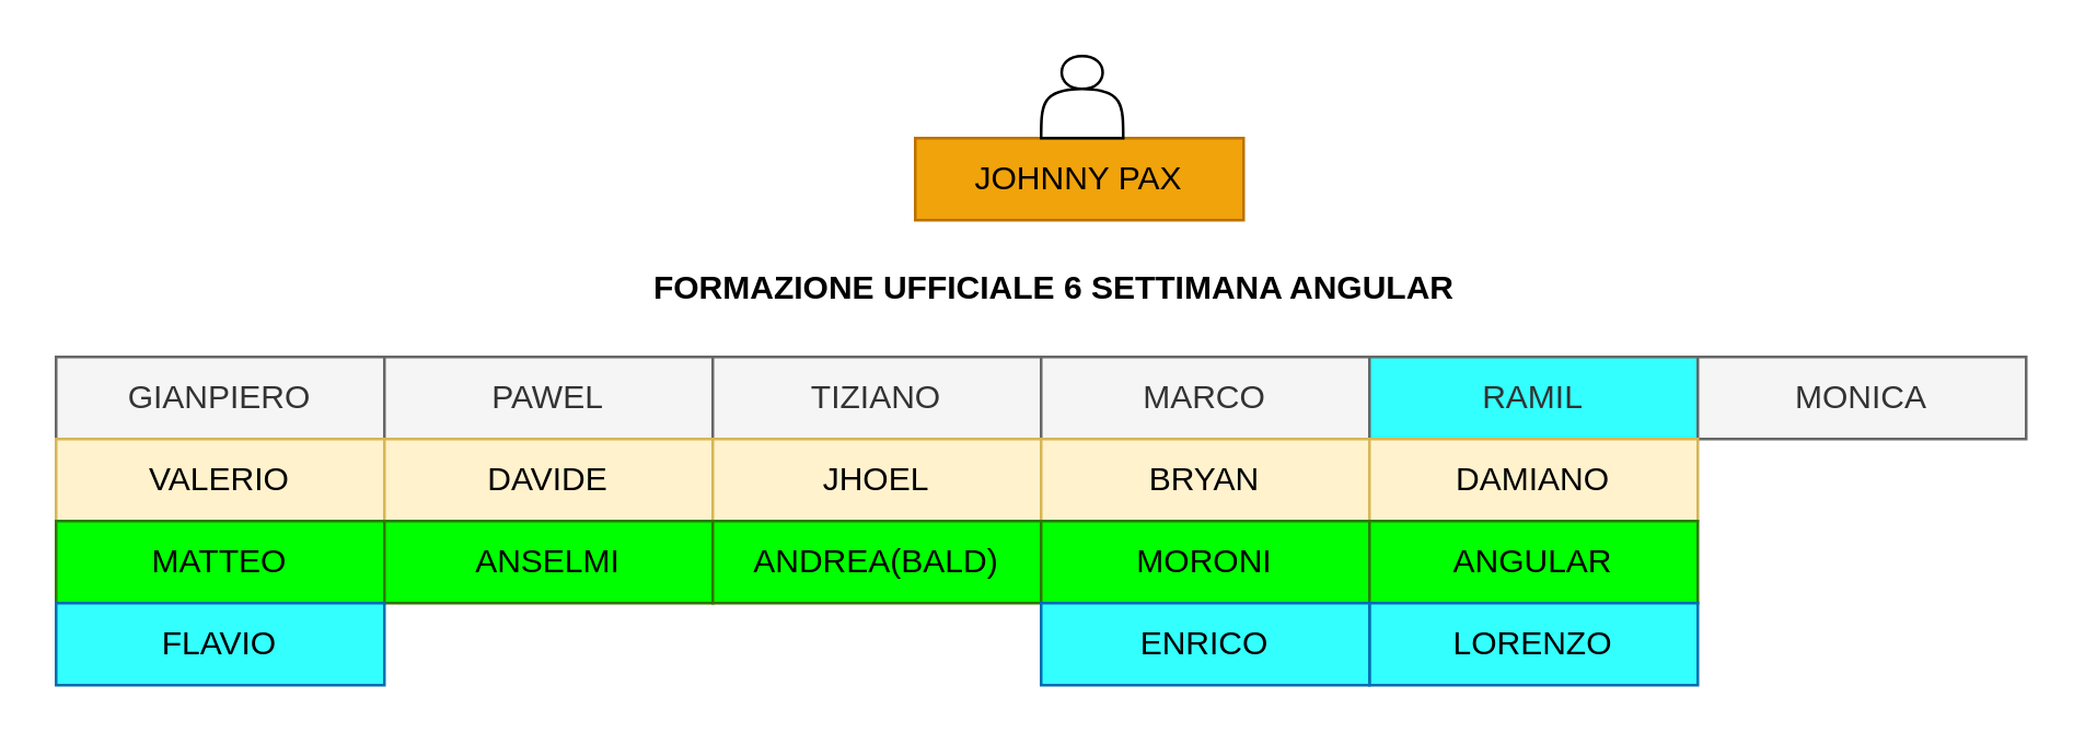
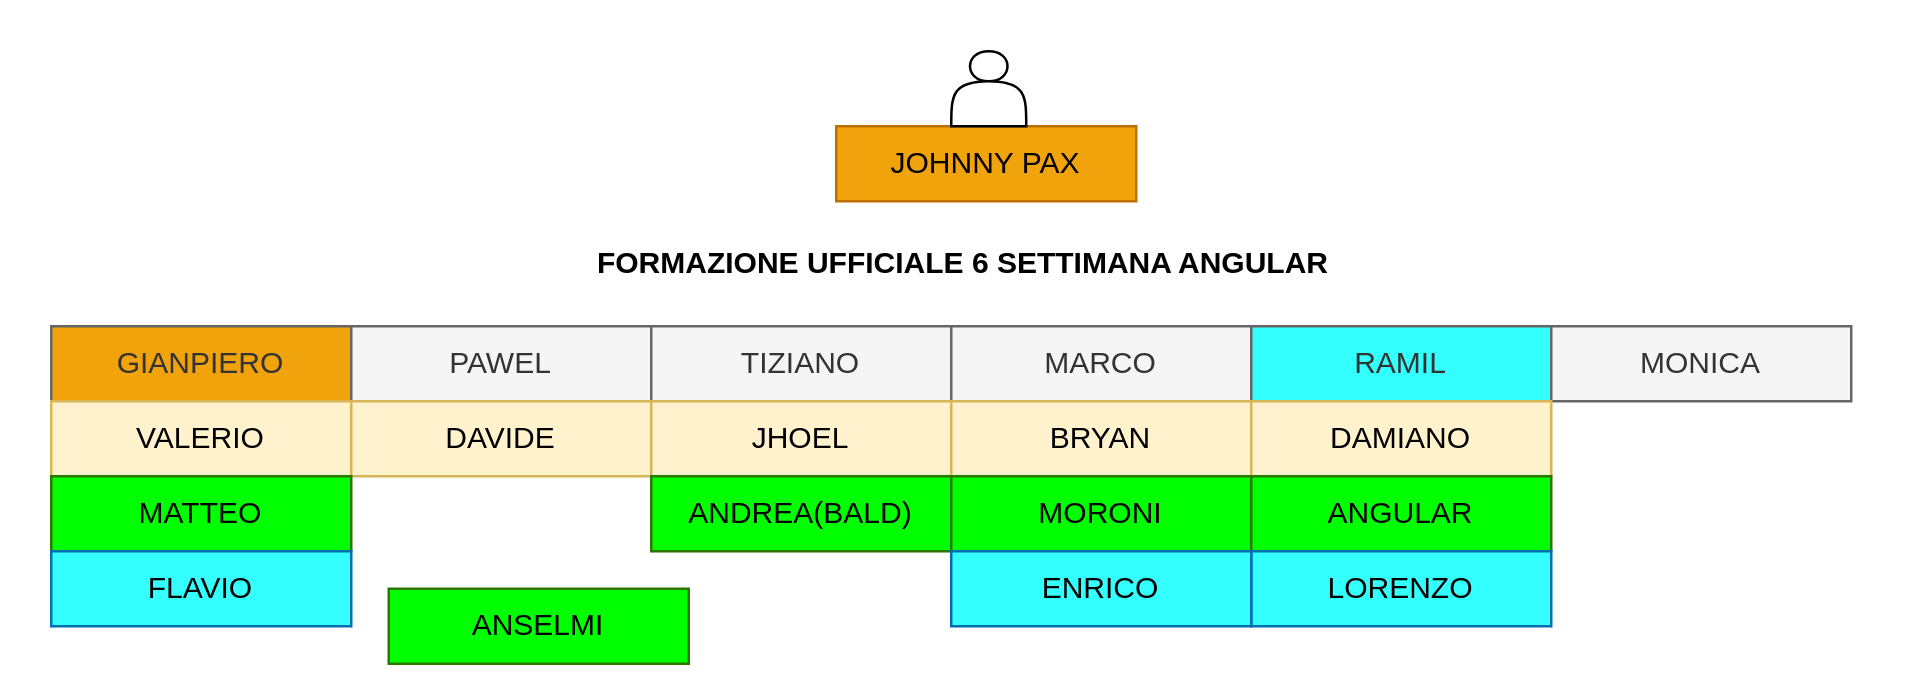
- <mxCell id="2" value="GIANPIERO" style="rounded=0;whiteSpace=wrap;html=1;fillColor=#f5f5f5;fontColor=#333333;strokeColor=#666666;" parent="1" vertex="1"><mxGeometry x="20" y="130" width="120" height="30" as="geometry" /></mxCell>
+ <mxCell id="2" value="GIANPIERO" style="rounded=0;whiteSpace=wrap;html=1;fillColor=#f0a30a;fontColor=#333333;strokeColor=#666666;" parent="1" vertex="1"><mxGeometry x="20" y="130" width="120" height="30" as="geometry" /></mxCell>
- <mxCell id="14" value="&lt;font color=&quot;#000000&quot;&gt;ANSELMI&lt;/font&gt;" style="rounded=0;whiteSpace=wrap;html=1;fillColor=#00FF00;strokeColor=#2D7600;fontColor=#ffffff;gradientColor=none;" parent="1" vertex="1"><mxGeometry x="140" y="190" width="120" height="30" as="geometry" /></mxCell>
+ <mxCell id="14" value="&lt;font color=&quot;#000000&quot;&gt;ANSELMI&lt;/font&gt;" style="rounded=0;whiteSpace=wrap;html=1;fillColor=#00FF00;strokeColor=#2D7600;fontColor=#ffffff;gradientColor=none;" parent="1" vertex="1"><mxGeometry x="155" y="235" width="120" height="30" as="geometry" /></mxCell>
